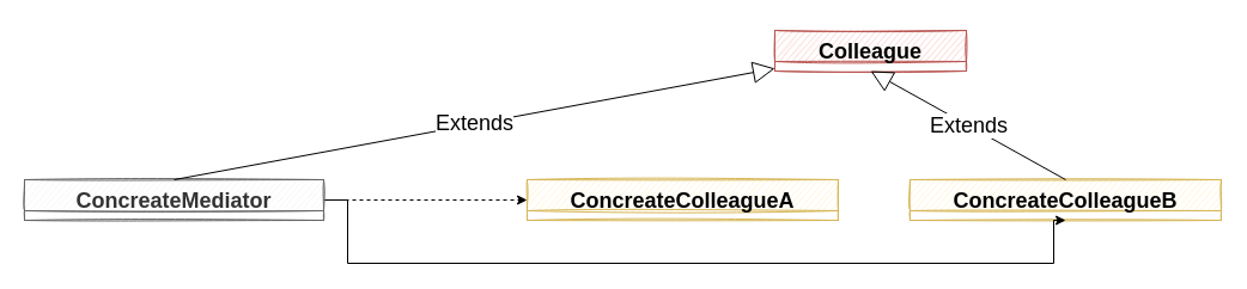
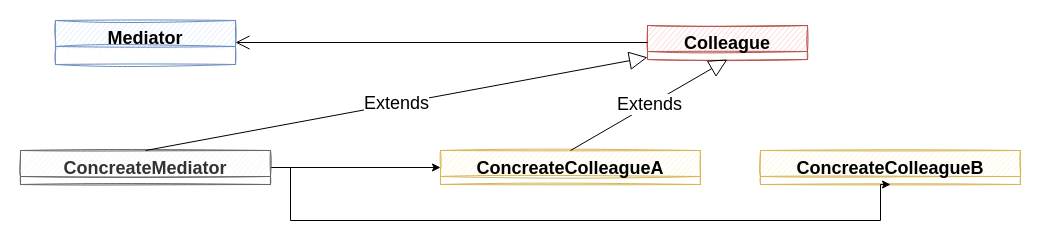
+ <mxCell id="2" value="Mediator" style="swimlane;fontStyle=1;align=center;verticalAlign=top;childLayout=stackLayout;horizontal=1;startSize=26;horizontalStack=0;resizeParent=1;resizeParentMax=0;resizeLast=0;collapsible=1;marginBottom=0;fontSize=18;fillColor=#dae8fc;strokeColor=#6c8ebf;sketch=1;" vertex="1" parent="1"><mxGeometry x="55" y="20" width="180" height="44" as="geometry" /></mxCell>
+ <mxCell id="12" value="" style="endArrow=open;endFill=1;endSize=12;html=1;rounded=0;fontSize=18;entryX=1;entryY=0.5;entryDx=0;entryDy=0;exitX=0;exitY=0.5;exitDx=0;exitDy=0;" edge="1" parent="1" source="3" target="2"><mxGeometry width="160" relative="1" as="geometry"><mxPoint x="370" y="-30" as="sourcePoint" /><mxPoint x="530" y="-30" as="targetPoint" /></mxGeometry></mxCell>
- <mxCell id="11" value="Extends" style="endArrow=block;endSize=16;endFill=0;html=1;rounded=0;fontSize=18;entryX=0.5;entryY=1;entryDx=0;entryDy=0;exitX=0.5;exitY=0;exitDx=0;exitDy=0;" edge="1" parent="1" source="5" target="3"><mxGeometry width="160" relative="1" as="geometry"><mxPoint x="610" y="340" as="sourcePoint" /><mxPoint x="770" y="340" as="targetPoint" /></mxGeometry></mxCell>
+ <mxCell id="10" value="Extends" style="endArrow=block;endSize=16;endFill=0;html=1;rounded=0;fontSize=18;entryX=0.5;entryY=1;entryDx=0;entryDy=0;exitX=0.5;exitY=0;exitDx=0;exitDy=0;" edge="1" parent="1" source="4" target="3"><mxGeometry width="160" relative="1" as="geometry"><mxPoint x="390" y="80" as="sourcePoint" /><mxPoint x="550" y="80" as="targetPoint" /></mxGeometry></mxCell>
- <mxCell id="6" style="edgeStyle=orthogonalEdgeStyle;rounded=0;orthogonalLoop=1;jettySize=auto;html=1;exitX=1;exitY=0.5;exitDx=0;exitDy=0;fontSize=18;dashed=1;" edge="1" parent="1" source="8" target="4"><mxGeometry relative="1" as="geometry" /></mxCell>
+ <mxCell id="6" style="edgeStyle=orthogonalEdgeStyle;rounded=0;orthogonalLoop=1;jettySize=auto;html=1;exitX=1;exitY=0.5;exitDx=0;exitDy=0;fontSize=18;" edge="1" parent="1" source="8" target="4"><mxGeometry relative="1" as="geometry" /></mxCell>
